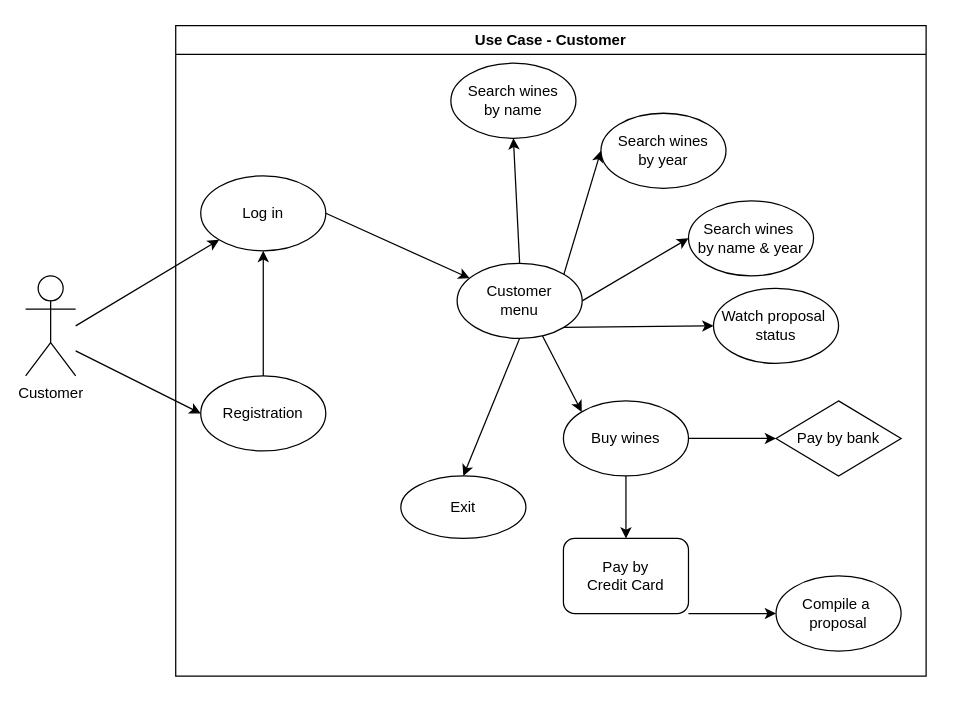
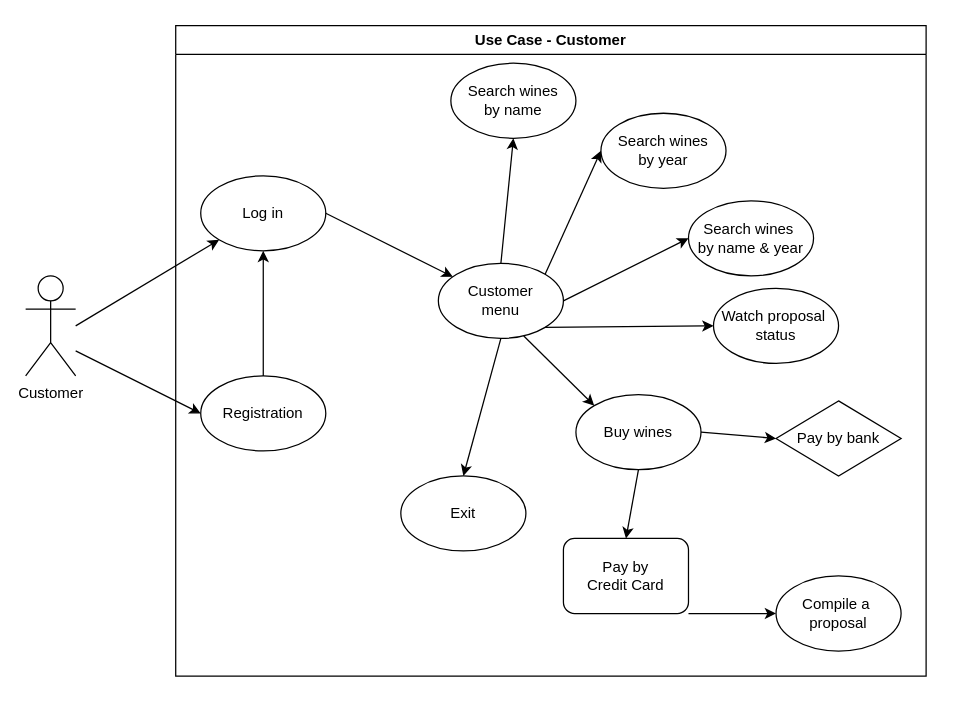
- <mxCell id="4" value="Customer&lt;br&gt;menu" style="ellipse;whiteSpace=wrap;html=1;" vertex="1" parent="1"><mxGeometry x="365" y="210" width="100" height="60" as="geometry" /></mxCell>
+ <mxCell id="4" value="Customer&lt;br&gt;menu" style="ellipse;whiteSpace=wrap;html=1;" vertex="1" parent="1"><mxGeometry x="350" y="210" width="100" height="60" as="geometry" /></mxCell>
- <mxCell id="15" value="Buy wines" style="ellipse;whiteSpace=wrap;html=1;" vertex="1" parent="1"><mxGeometry x="450" y="320" width="100" height="60" as="geometry" /></mxCell>
+ <mxCell id="15" value="Buy wines" style="ellipse;whiteSpace=wrap;html=1;" vertex="1" parent="1"><mxGeometry x="460" y="315" width="100" height="60" as="geometry" /></mxCell>
- <mxCell id="23" value="Exit" style="ellipse;whiteSpace=wrap;html=1;" vertex="1" parent="1"><mxGeometry x="320" y="380" width="100" height="50" as="geometry" /></mxCell>
+ <mxCell id="23" value="Exit" style="ellipse;whiteSpace=wrap;html=1;" vertex="1" parent="1"><mxGeometry x="320" y="380" width="100" height="60" as="geometry" /></mxCell>
